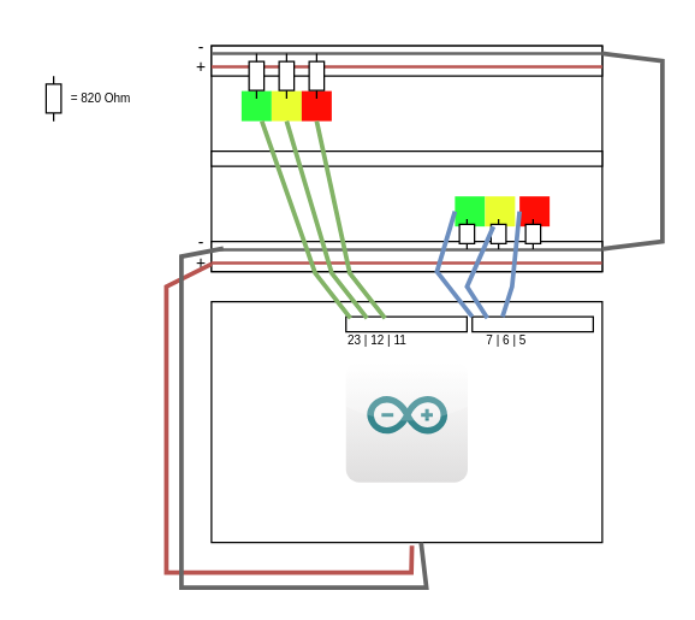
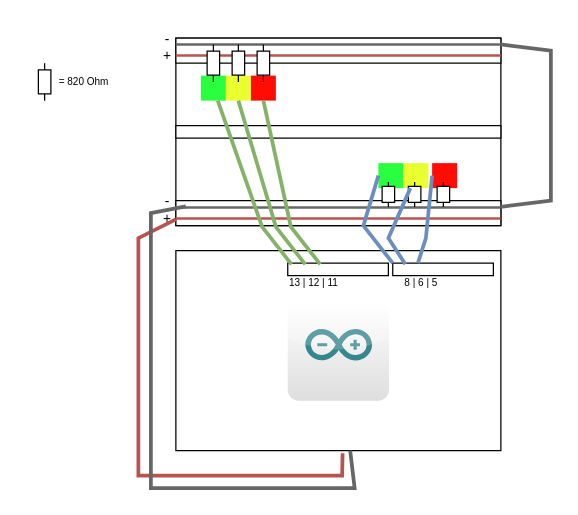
- <mxCell id="37" value="&lt;font style=&quot;font-size: 8px;&quot;&gt;23 | 12 | 11&lt;br&gt;&lt;/font&gt;" style="text;html=1;align=center;verticalAlign=middle;resizable=0;points=[];autosize=1;strokeColor=none;fillColor=none;fontSize=11;" vertex="1" parent="1"><mxGeometry x="215" y="210" width="70" height="30" as="geometry" /></mxCell>
+ <mxCell id="37" value="&lt;font style=&quot;font-size: 8px;&quot;&gt;13 | 12 | 11&lt;br&gt;&lt;/font&gt;" style="text;html=1;align=center;verticalAlign=middle;resizable=0;points=[];autosize=1;strokeColor=none;fillColor=none;fontSize=11;" vertex="1" parent="1"><mxGeometry x="215" y="210" width="70" height="30" as="geometry" /></mxCell>
- <mxCell id="33" value="&lt;font style=&quot;font-size: 8px;&quot;&gt;7 | 6 | 5&lt;/font&gt;" style="text;html=1;align=center;verticalAlign=middle;resizable=0;points=[];autosize=1;strokeColor=none;fillColor=none;fontSize=11;" vertex="1" parent="1"><mxGeometry x="310.5" y="210" width="50" height="30" as="geometry" /></mxCell>
+ <mxCell id="33" value="&lt;font style=&quot;font-size: 8px;&quot;&gt;8 | 6 | 5&lt;/font&gt;" style="text;html=1;align=center;verticalAlign=middle;resizable=0;points=[];autosize=1;strokeColor=none;fillColor=none;fontSize=11;" vertex="1" parent="1"><mxGeometry x="310.5" y="210" width="50" height="30" as="geometry" /></mxCell>
